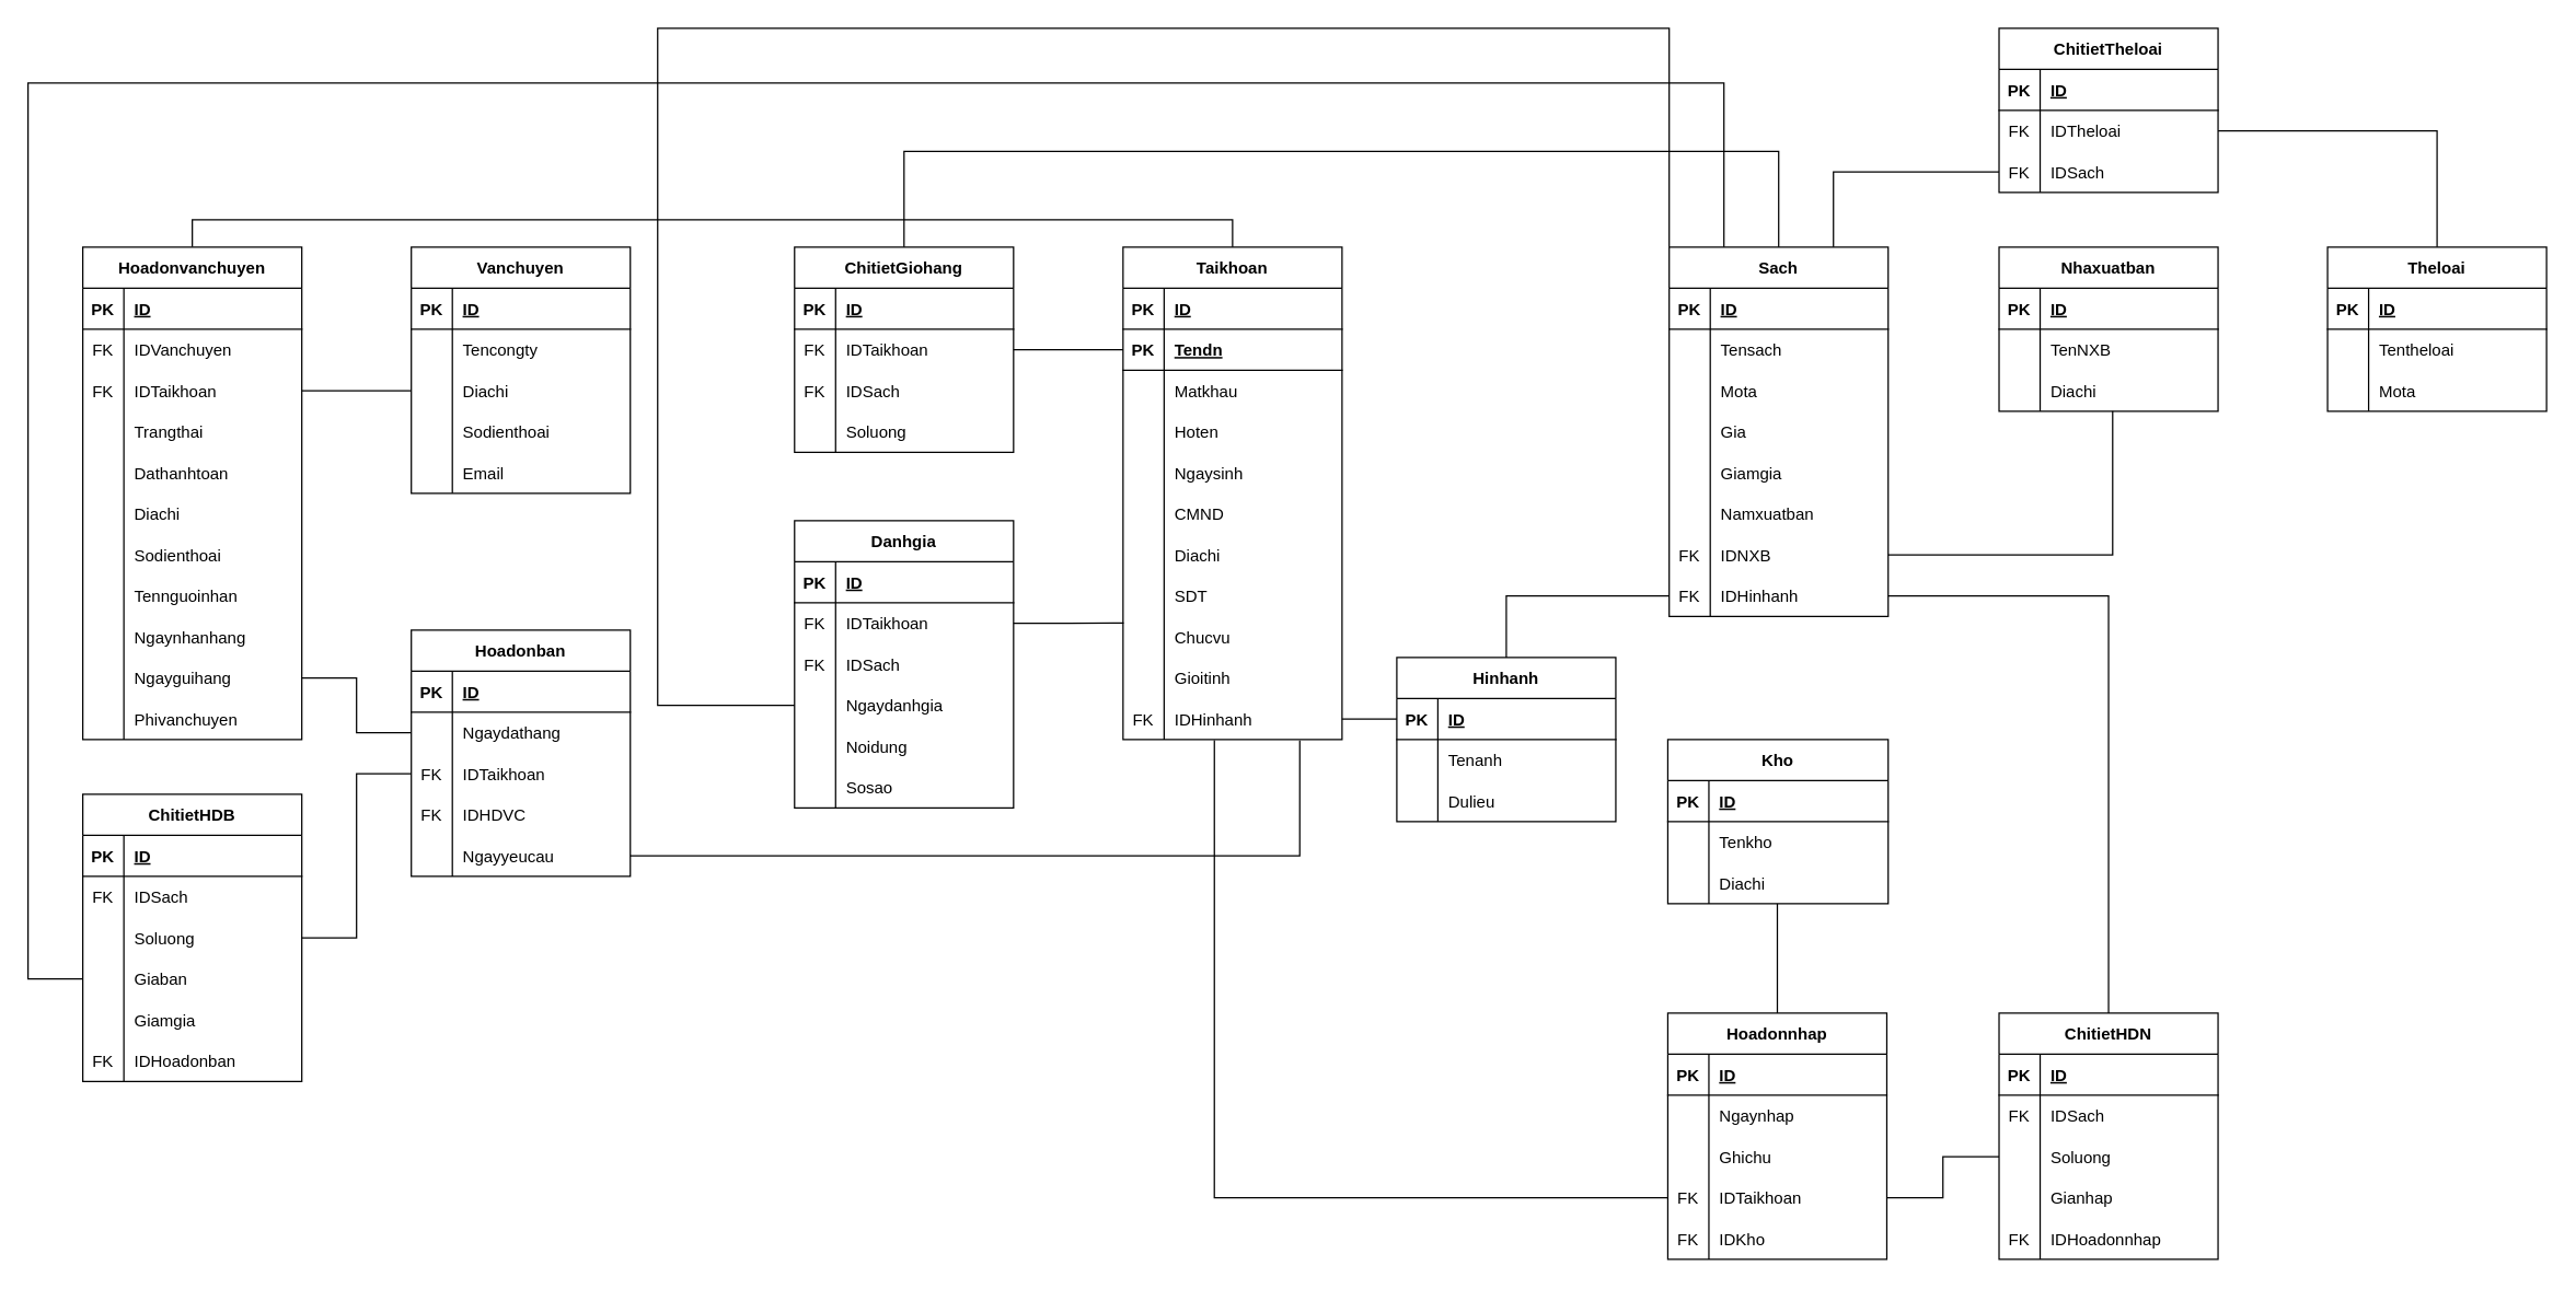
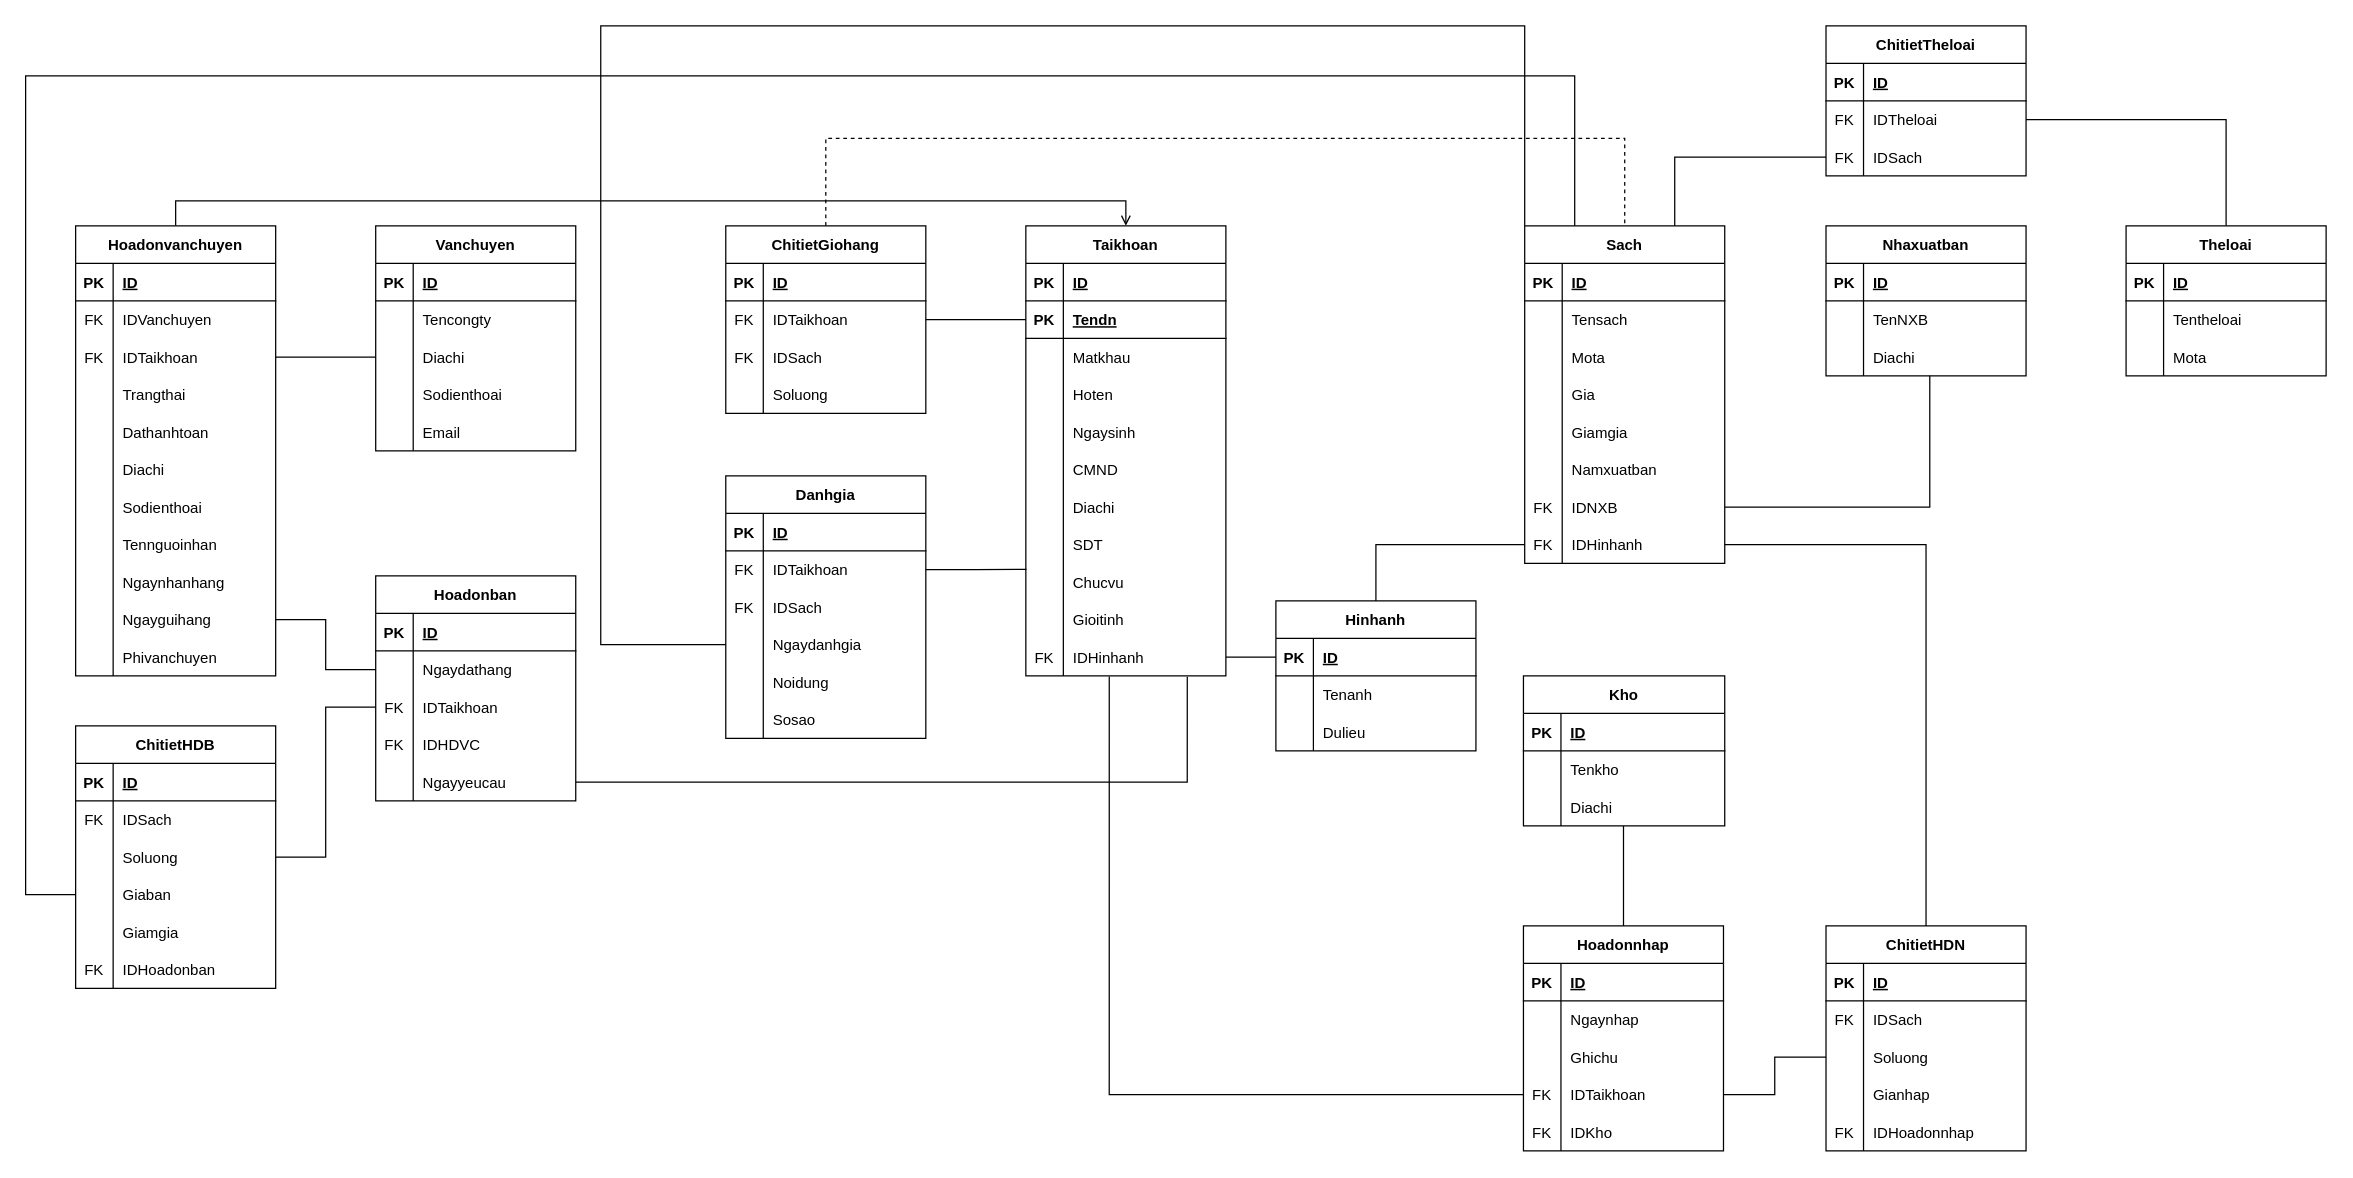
- <mxCell id="165" style="edgeStyle=orthogonalEdgeStyle;rounded=0;orthogonalLoop=1;jettySize=auto;html=1;entryX=0.5;entryY=0;entryDx=0;entryDy=0;endArrow=none;endFill=0;exitX=0.5;exitY=0;exitDx=0;exitDy=0;" edge="1" parent="1" source="152" target="47"><mxGeometry relative="1" as="geometry"><Array as="points"><mxPoint x="660" y="110" /><mxPoint x="1299" y="110" /></Array></mxGeometry></mxCell>
+ <mxCell id="165" style="edgeStyle=orthogonalEdgeStyle;rounded=0;orthogonalLoop=1;jettySize=auto;html=1;entryX=0.5;entryY=0;entryDx=0;entryDy=0;endArrow=none;endFill=0;exitX=0.5;exitY=0;exitDx=0;exitDy=0;dashed=1;" edge="1" parent="1" source="152" target="47"><mxGeometry relative="1" as="geometry"><Array as="points"><mxPoint x="660" y="110" /><mxPoint x="1299" y="110" /></Array></mxGeometry></mxCell>
- <mxCell id="239" style="edgeStyle=orthogonalEdgeStyle;rounded=0;orthogonalLoop=1;jettySize=auto;html=1;entryX=0.5;entryY=0;entryDx=0;entryDy=0;endArrow=none;endFill=0;exitX=0.5;exitY=0;exitDx=0;exitDy=0;" edge="1" parent="1" source="240" target="2"><mxGeometry relative="1" as="geometry" /></mxCell>
+ <mxCell id="239" style="edgeStyle=orthogonalEdgeStyle;rounded=0;orthogonalLoop=1;jettySize=auto;html=1;entryX=0.5;entryY=0;entryDx=0;entryDy=0;endArrow=open;endFill=0;exitX=0.5;exitY=0;exitDx=0;exitDy=0;" edge="1" parent="1" source="240" target="2"><mxGeometry relative="1" as="geometry" /></mxCell>
